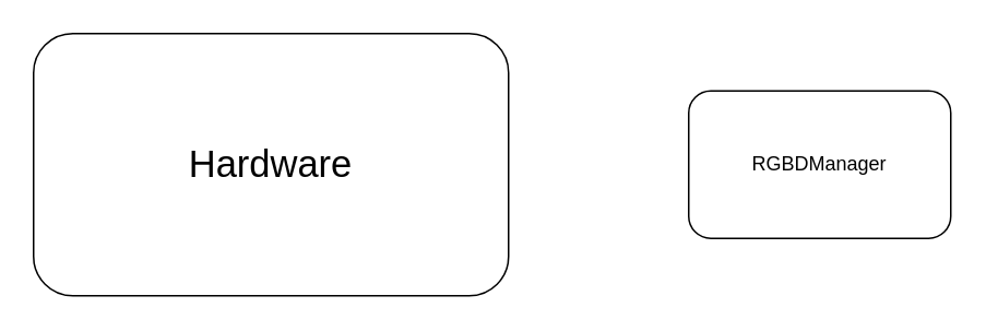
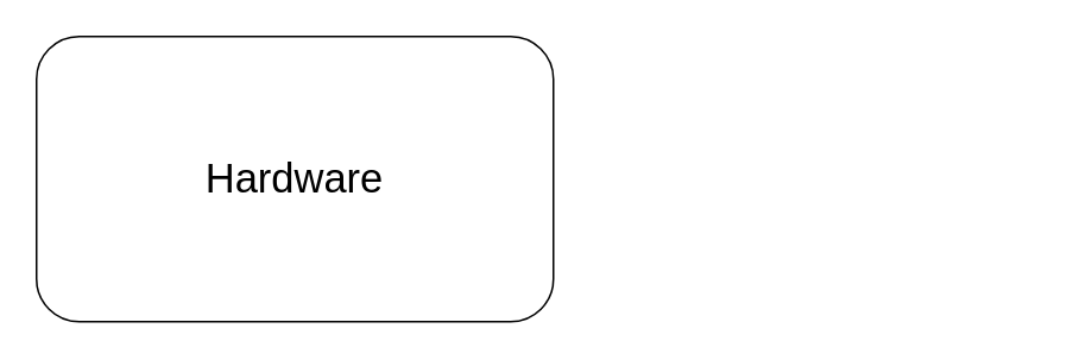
- <mxCell id="3" value="RGBDManager" style="rounded=1;whiteSpace=wrap;html=1;" vertex="1" parent="1"><mxGeometry x="420" y="55" width="160" height="90" as="geometry" /></mxCell>
